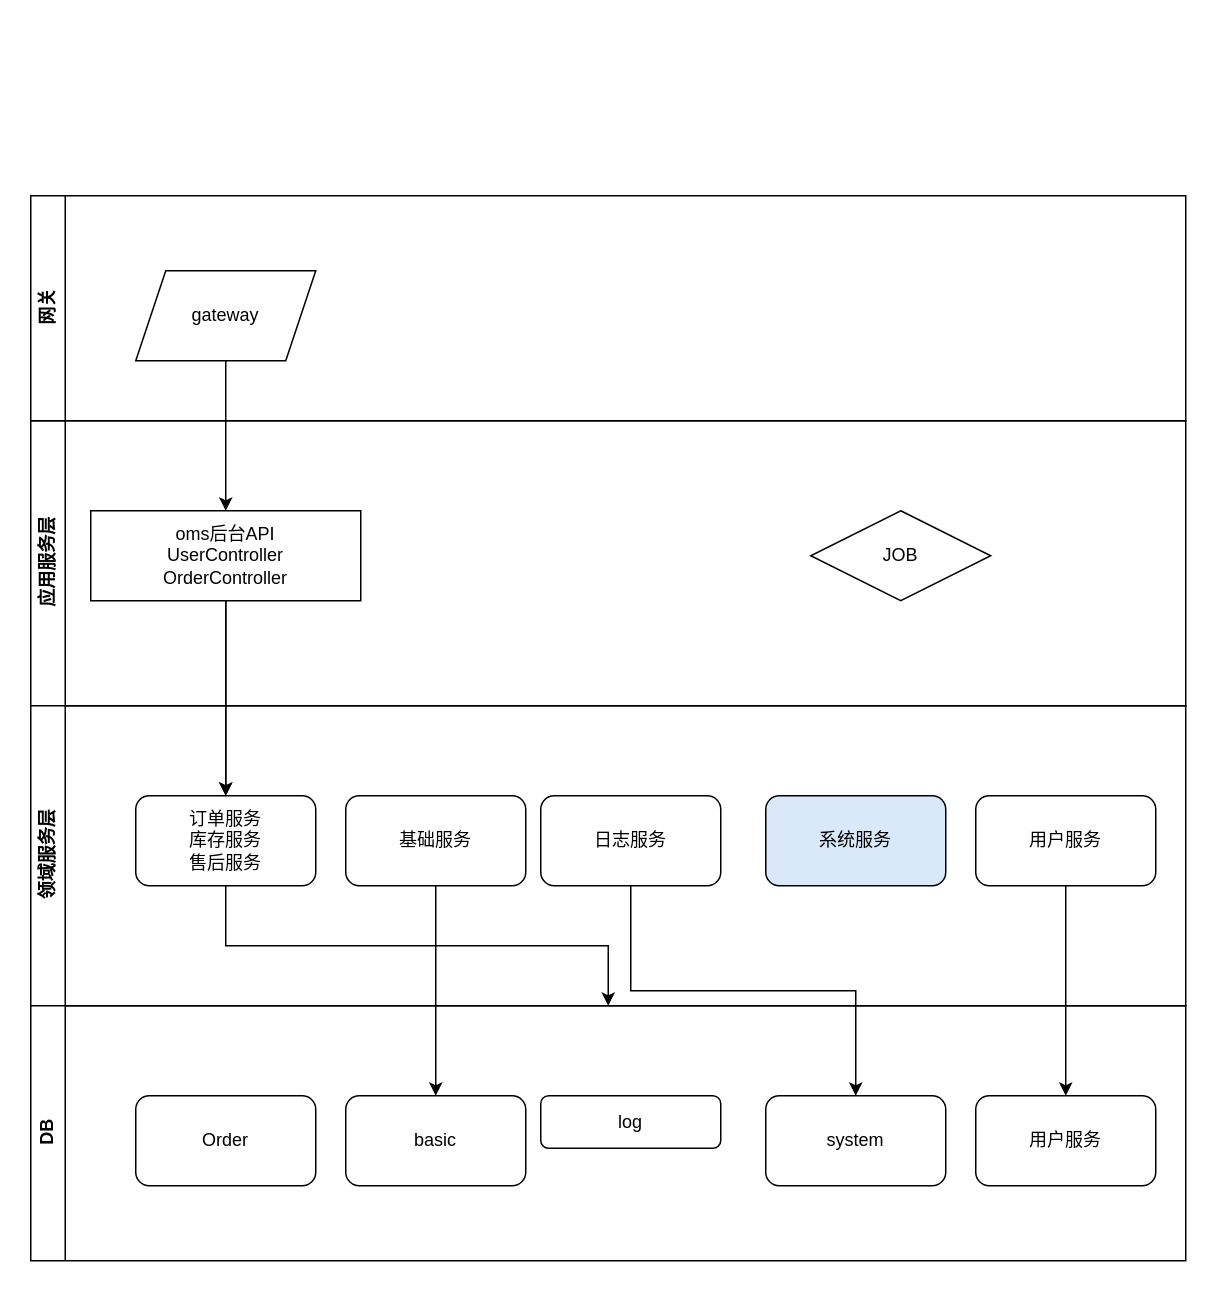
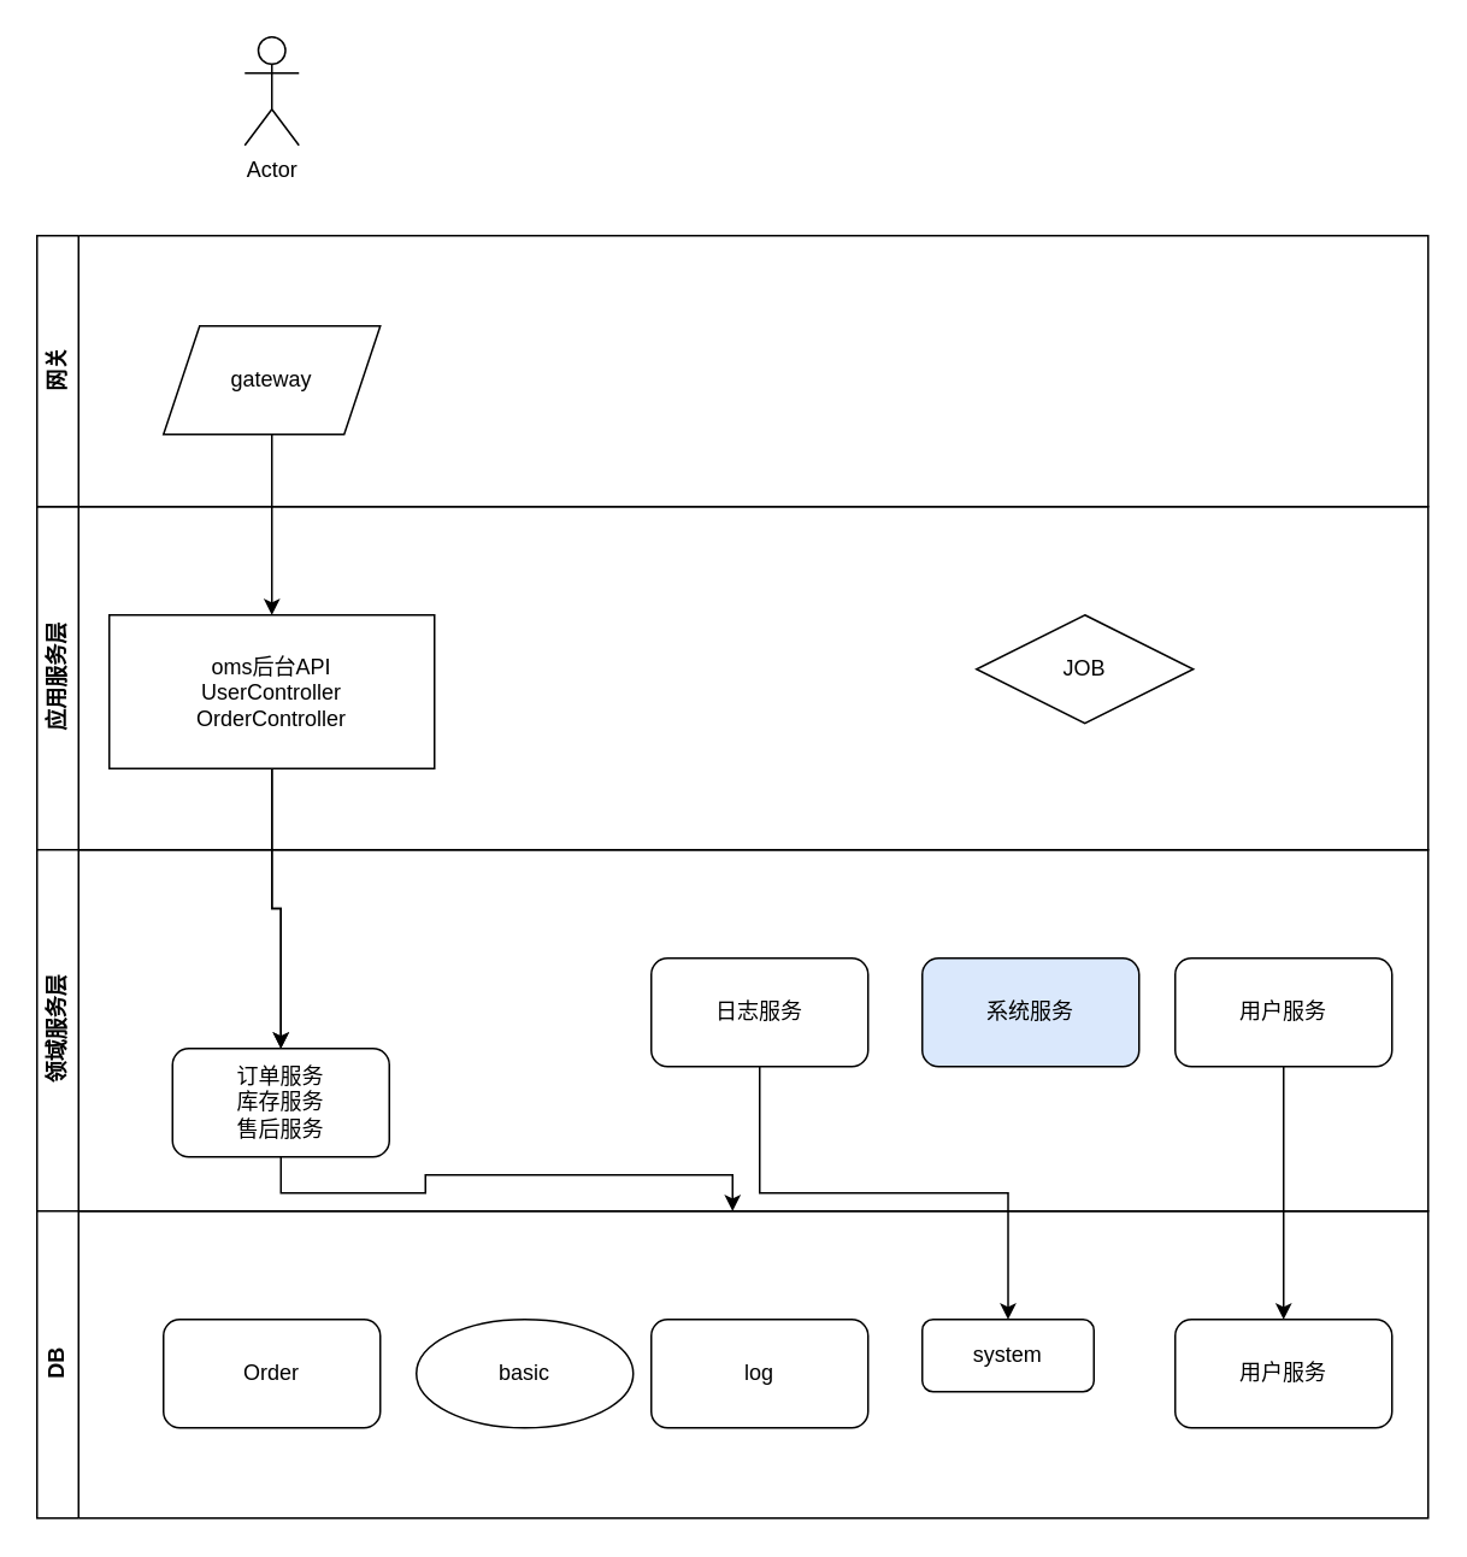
+ <mxCell id="11" value="Actor" style="shape=umlActor;verticalLabelPosition=bottom;verticalAlign=top;html=1;outlineConnect=0;" vertex="1" parent="1"><mxGeometry x="135" y="20" width="30" height="60" as="geometry" /></mxCell>
- <mxCell id="4" value="oms后台API&lt;br&gt;UserController&lt;br&gt;OrderController" style="rounded=0;whiteSpace=wrap;html=1;" vertex="1" parent="2"><mxGeometry x="40" y="60" width="180" height="60" as="geometry" /></mxCell>
+ <mxCell id="4" value="oms后台API&lt;br&gt;UserController&lt;br&gt;OrderController" style="rounded=0;whiteSpace=wrap;html=1;" vertex="1" parent="2"><mxGeometry x="40" y="60" width="180" height="85" as="geometry" /></mxCell>
- <mxCell id="6" value="订单服务&lt;br&gt;库存服务&lt;br&gt;售后服务" style="rounded=1;whiteSpace=wrap;html=1;" vertex="1" parent="5"><mxGeometry x="70" y="60" width="120" height="60" as="geometry" /></mxCell>
+ <mxCell id="6" value="订单服务&lt;br&gt;库存服务&lt;br&gt;售后服务" style="rounded=1;whiteSpace=wrap;html=1;" vertex="1" parent="5"><mxGeometry x="75" y="110" width="120" height="60" as="geometry" /></mxCell>
- <mxCell id="7" value="基础服务" style="rounded=1;whiteSpace=wrap;html=1;" vertex="1" parent="5"><mxGeometry x="210" y="60" width="120" height="60" as="geometry" /></mxCell>
- <mxCell id="20" style="edgeStyle=orthogonalEdgeStyle;rounded=0;orthogonalLoop=1;jettySize=auto;html=1;exitX=0.5;exitY=1;exitDx=0;exitDy=0;" edge="1" parent="1" source="7" target="16"><mxGeometry relative="1" as="geometry" /></mxCell>
- <mxCell id="17" value="log" style="whiteSpace=wrap;html=1;rounded=1;" vertex="1" parent="1"><mxGeometry x="360" y="730" width="120" height="35" as="geometry" /></mxCell>
+ <mxCell id="17" value="log" style="whiteSpace=wrap;html=1;rounded=1;" vertex="1" parent="1"><mxGeometry x="360" y="730" width="120" height="60" as="geometry" /></mxCell>
- <mxCell id="16" value="basic" style="whiteSpace=wrap;html=1;rounded=1;" vertex="1" parent="1"><mxGeometry x="230" y="730" width="120" height="60" as="geometry" /></mxCell>
+ <mxCell id="16" value="basic" style="ellipse;whiteSpace=wrap;html=1;" vertex="1" parent="1"><mxGeometry x="230" y="730" width="120" height="60" as="geometry" /></mxCell>
- <mxCell id="18" value="system" style="whiteSpace=wrap;html=1;rounded=1;" vertex="1" parent="1"><mxGeometry x="510" y="730" width="120" height="60" as="geometry" /></mxCell>
+ <mxCell id="18" value="system" style="whiteSpace=wrap;html=1;rounded=1;" vertex="1" parent="1"><mxGeometry x="510" y="730" width="95" height="40" as="geometry" /></mxCell>
